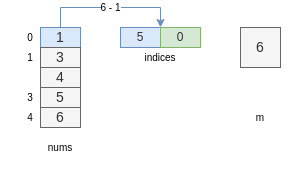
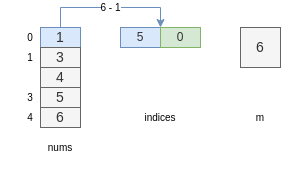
- <mxCell id="10" value="indices" style="text;html=1;align=center;verticalAlign=middle;whiteSpace=wrap;rounded=0;fontSize=10;" parent="1" vertex="1"><mxGeometry x="120" y="40" width="80" height="20" as="geometry" /></mxCell>
+ <mxCell id="10" value="indices" style="text;html=1;align=center;verticalAlign=middle;whiteSpace=wrap;rounded=0;fontSize=10;" parent="1" vertex="1"><mxGeometry x="120" y="100" width="80" height="20" as="geometry" /></mxCell>
